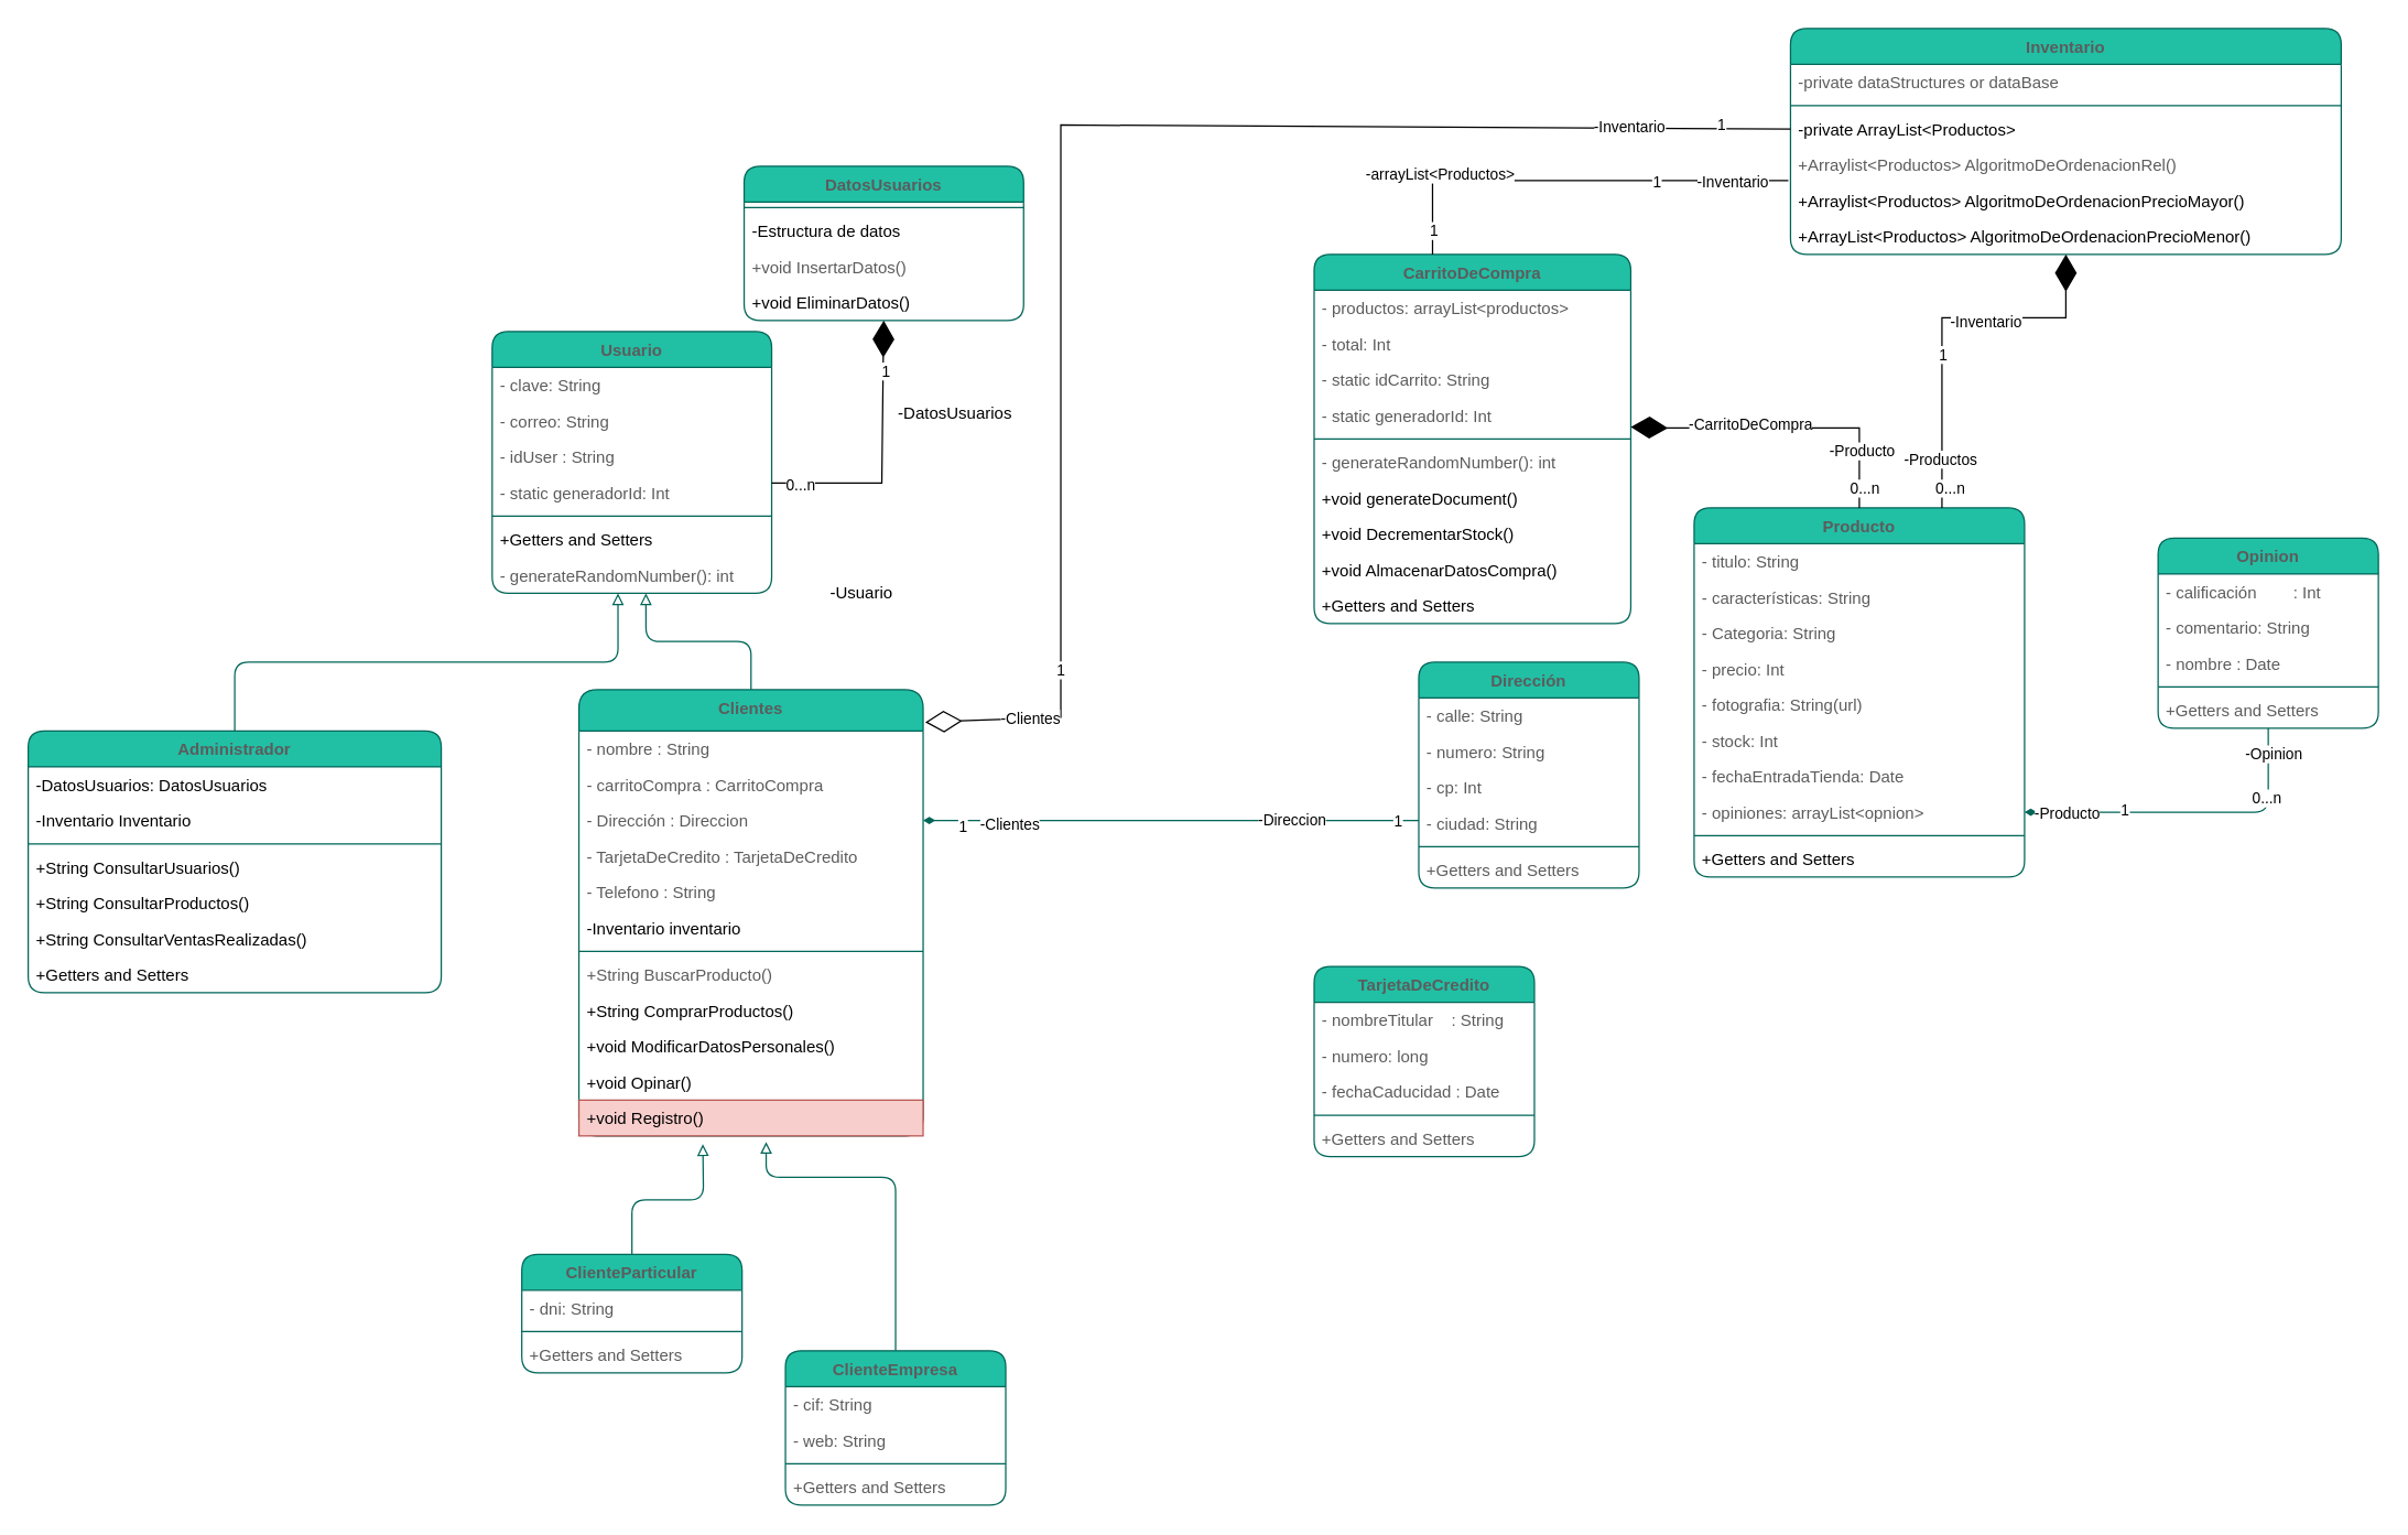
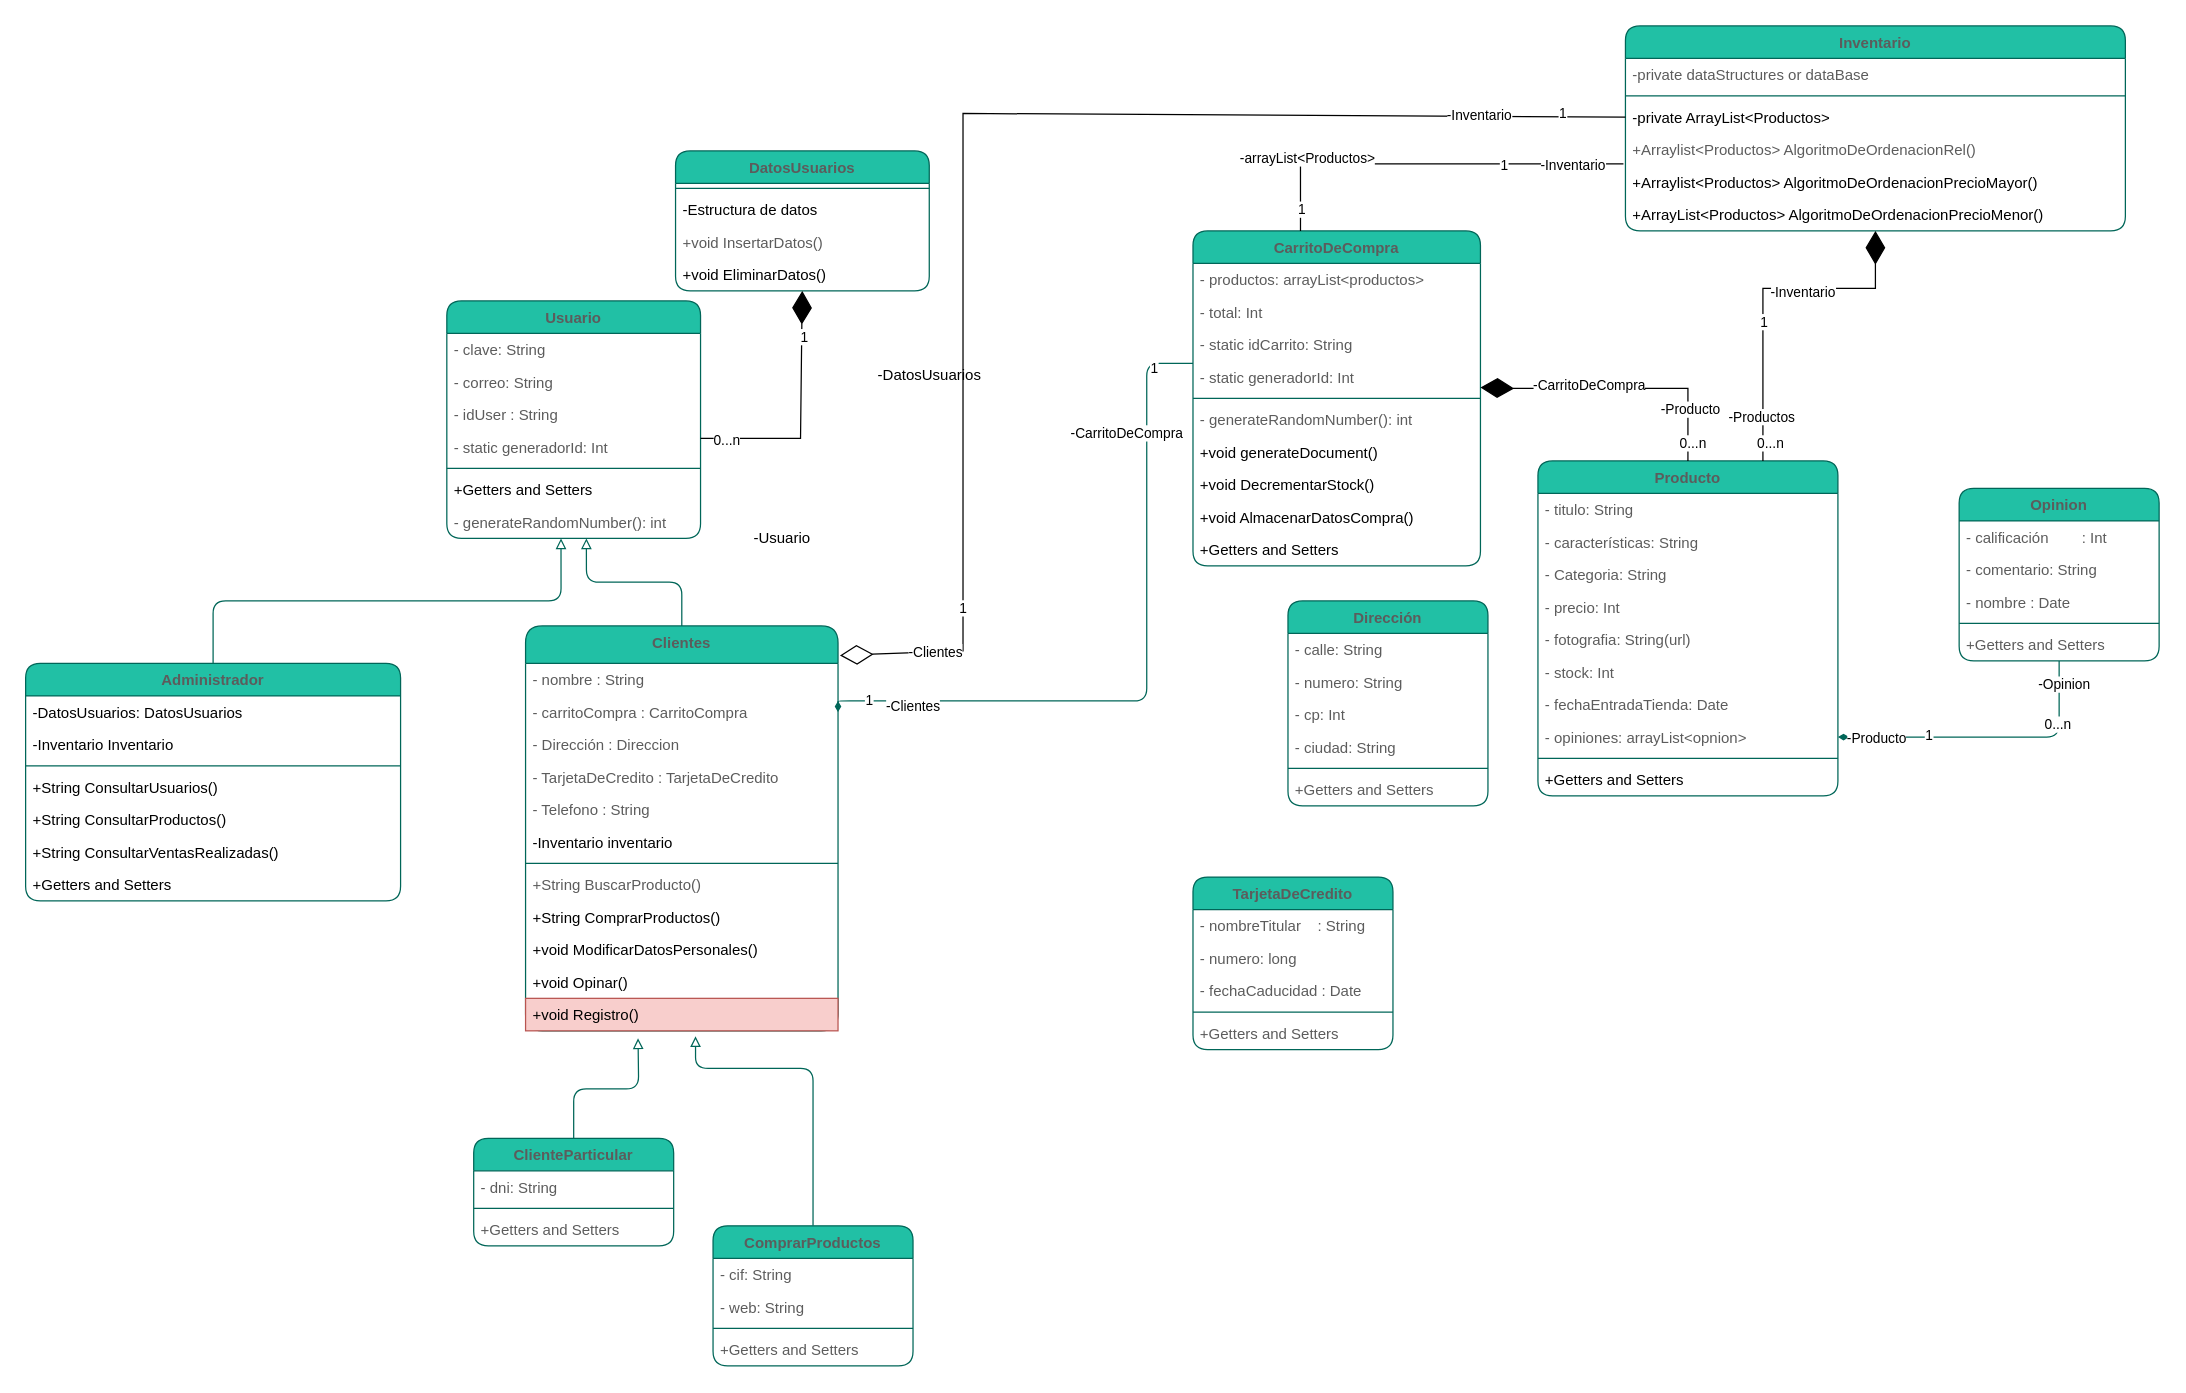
- <mxCell id="126" value="-DatosUsuarios" style="text;html=1;align=center;verticalAlign=middle;resizable=0;points=[];autosize=1;strokeColor=none;fillColor=none;fontFamily=Helvetica;" vertex="1" parent="1"><mxGeometry x="643" y="290" width="100" height="20" as="geometry" /></mxCell>
+ <mxCell id="126" value="-DatosUsuarios" style="text;html=1;align=center;verticalAlign=middle;resizable=0;points=[];autosize=1;strokeColor=none;fillColor=none;fontFamily=Helvetica;" vertex="1" parent="1"><mxGeometry x="693" y="290" width="100" height="20" as="geometry" /></mxCell>
+ <mxCell id="84" style="edgeStyle=orthogonalEdgeStyle;curved=0;rounded=1;sketch=0;orthogonalLoop=1;jettySize=auto;html=1;entryX=1;entryY=0.5;entryDx=0;entryDy=0;fontColor=#5C5C5C;endArrow=diamondThin;endFill=1;strokeColor=#006658;fillColor=#21C0A5;" parent="1" source="89" target="22" edge="1"><mxGeometry relative="1" as="geometry"><Array as="points"><mxPoint x="917" y="290" /><mxPoint x="917" y="560" /><mxPoint x="670" y="560" /></Array></mxGeometry></mxCell>
+ <mxCell id="85" value="1" style="edgeLabel;html=1;align=center;verticalAlign=middle;resizable=0;points=[];fontFamily=Helvetica;" vertex="1" connectable="0" parent="84"><mxGeometry x="-0.886" y="3" relative="1" as="geometry"><mxPoint as="offset" /></mxGeometry></mxCell>
+ <mxCell id="86" value="1" style="edgeLabel;html=1;align=center;verticalAlign=middle;resizable=0;points=[];fontFamily=Helvetica;" vertex="1" connectable="0" parent="84"><mxGeometry x="0.883" y="-1" relative="1" as="geometry"><mxPoint as="offset" /></mxGeometry></mxCell>
+ <mxCell id="87" value="-Clientes" style="edgeLabel;html=1;align=center;verticalAlign=middle;resizable=0;points=[];fontFamily=Helvetica;" vertex="1" connectable="0" parent="84"><mxGeometry x="0.758" y="4" relative="1" as="geometry"><mxPoint as="offset" /></mxGeometry></mxCell>
+ <mxCell id="88" value="-CarritoDeCompra" style="edgeLabel;html=1;align=center;verticalAlign=middle;resizable=0;points=[];fontFamily=Helvetica;" vertex="1" connectable="0" parent="84"><mxGeometry x="-0.673" relative="1" as="geometry"><mxPoint x="-17" as="offset" /></mxGeometry></mxCell>
- <mxCell id="44" style="edgeStyle=orthogonalEdgeStyle;curved=0;rounded=1;sketch=0;orthogonalLoop=1;jettySize=auto;html=1;entryX=1;entryY=0.5;entryDx=0;entryDy=0;fontColor=#5C5C5C;endArrow=diamondThin;endFill=1;strokeColor=#006658;fillColor=#21C0A5;" parent="1" source="49" target="23" edge="1"><mxGeometry relative="1" as="geometry"><Array as="points"><mxPoint x="1034" y="641" /></Array></mxGeometry></mxCell>
- <mxCell id="45" value="1" style="edgeLabel;html=1;align=center;verticalAlign=middle;resizable=0;points=[];fontFamily=Helvetica;" vertex="1" connectable="0" parent="44"><mxGeometry x="0.843" y="4" relative="1" as="geometry"><mxPoint as="offset" /></mxGeometry></mxCell>
- <mxCell id="46" value="1" style="edgeLabel;html=1;align=center;verticalAlign=middle;resizable=0;points=[];fontFamily=Helvetica;" vertex="1" connectable="0" parent="44"><mxGeometry x="-0.913" relative="1" as="geometry"><mxPoint as="offset" /></mxGeometry></mxCell>
- <mxCell id="47" value="-Clientes" style="edgeLabel;html=1;align=center;verticalAlign=middle;resizable=0;points=[];fontFamily=Helvetica;" vertex="1" connectable="0" parent="44"><mxGeometry x="0.653" y="2" relative="1" as="geometry"><mxPoint as="offset" /></mxGeometry></mxCell>
- <mxCell id="48" value="-Direccion" style="edgeLabel;html=1;align=center;verticalAlign=middle;resizable=0;points=[];fontFamily=Helvetica;" vertex="1" connectable="0" parent="44"><mxGeometry x="-0.485" y="-1" relative="1" as="geometry"><mxPoint as="offset" /></mxGeometry></mxCell>
- <mxCell id="39" value="ClienteEmpresa" style="swimlane;fontStyle=1;align=center;verticalAlign=top;childLayout=stackLayout;horizontal=1;startSize=26;horizontalStack=0;resizeParent=1;resizeParentMax=0;resizeLast=0;collapsible=1;marginBottom=0;rounded=1;fillColor=#21C0A5;strokeColor=#006658;fontColor=#5C5C5C;" parent="1" vertex="1"><mxGeometry x="570" y="980" width="160" height="112" as="geometry" /></mxCell>
+ <mxCell id="39" value="ComprarProductos" style="swimlane;fontStyle=1;align=center;verticalAlign=top;childLayout=stackLayout;horizontal=1;startSize=26;horizontalStack=0;resizeParent=1;resizeParentMax=0;resizeLast=0;collapsible=1;marginBottom=0;rounded=1;fillColor=#21C0A5;strokeColor=#006658;fontColor=#5C5C5C;" parent="1" vertex="1"><mxGeometry x="570" y="980" width="160" height="112" as="geometry" /></mxCell>
